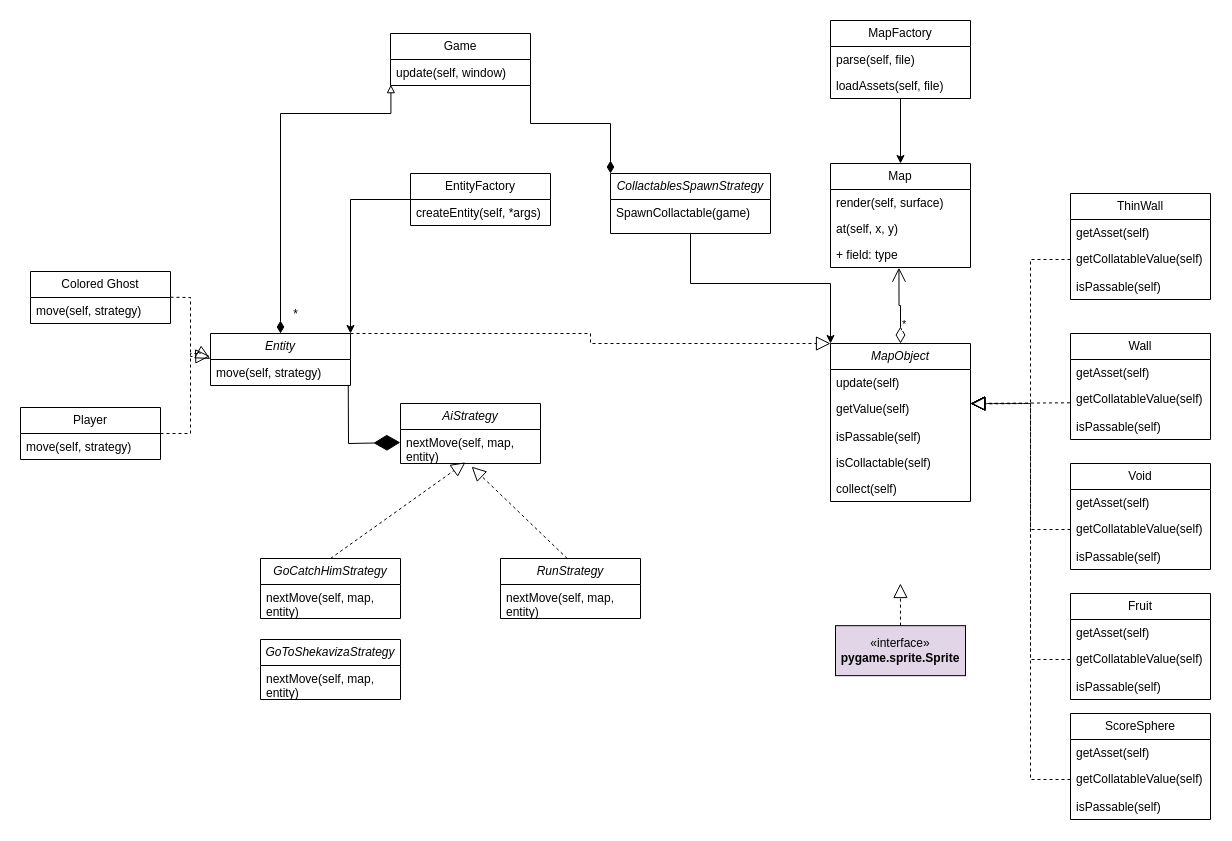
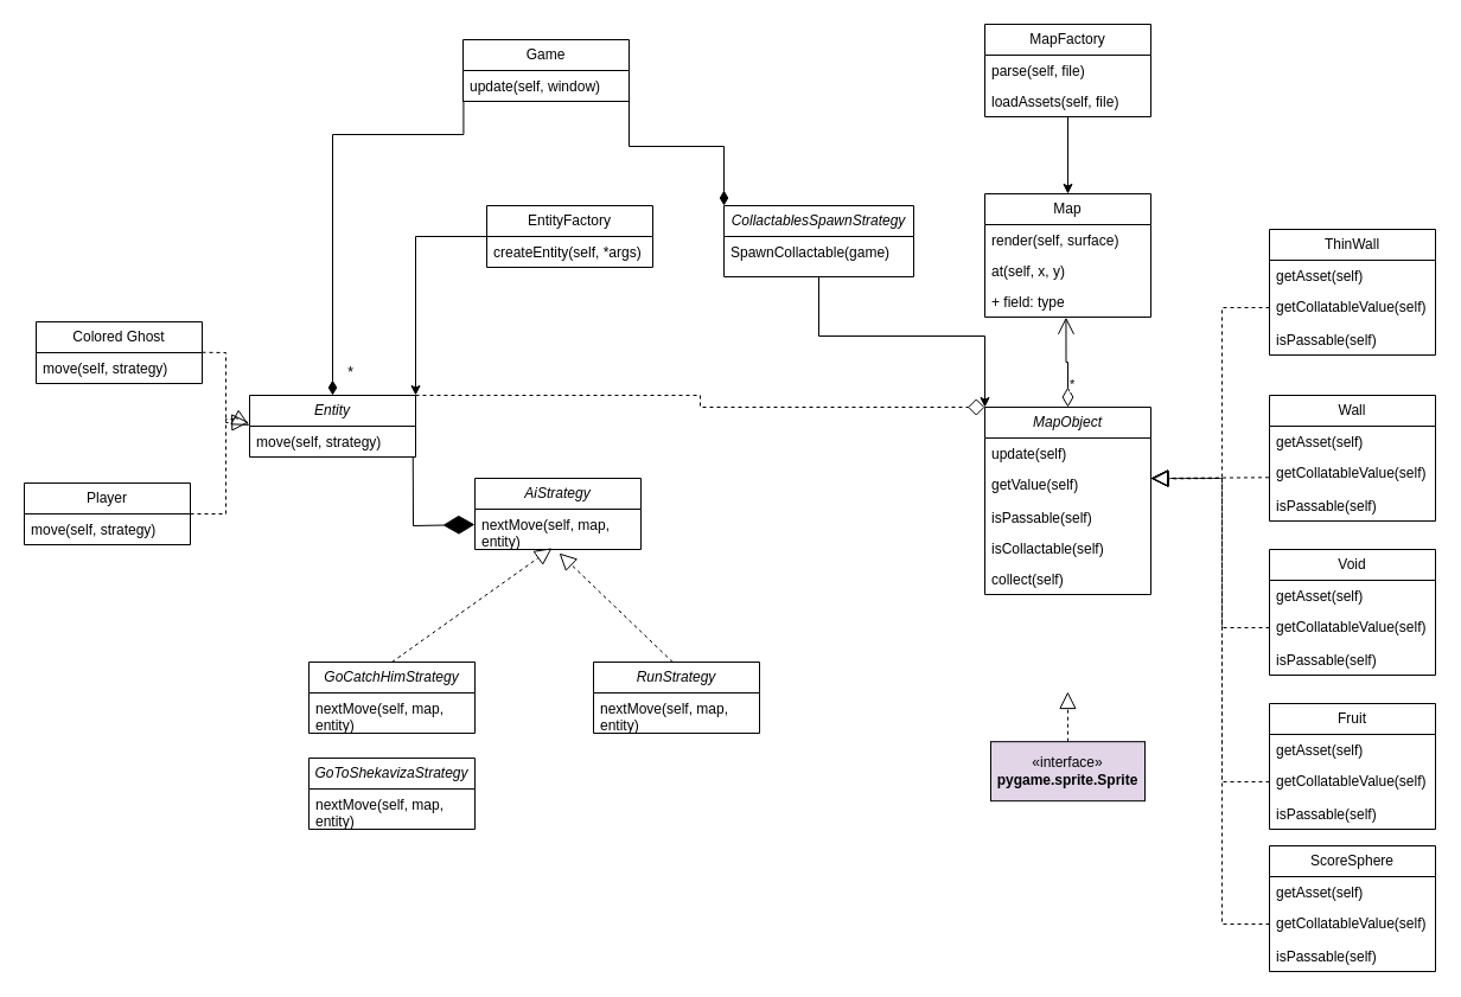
- <mxCell id="56" value="" style="html=1;startArrow=diamondThin;startFill=1;edgeStyle=elbowEdgeStyle;elbow=vertical;startSize=10;endArrow=block;endFill=0;rounded=0;entryX=0.003;entryY=0.969;entryDx=0;entryDy=0;entryPerimeter=0;" edge="1" parent="1" source="40" target="39"><mxGeometry width="160" relative="1" as="geometry"><mxPoint x="840" y="173" as="sourcePoint" /><mxPoint x="540" y="82" as="targetPoint" /><Array as="points"><mxPoint x="370" y="113" /></Array></mxGeometry></mxCell>
+ <mxCell id="56" value="" style="html=1;startArrow=diamondThin;startFill=1;edgeStyle=elbowEdgeStyle;elbow=vertical;startSize=10;endArrow=none;endFill=0;rounded=0;entryX=0.003;entryY=0.969;entryDx=0;entryDy=0;entryPerimeter=0;" edge="1" parent="1" source="40" target="39"><mxGeometry width="160" relative="1" as="geometry"><mxPoint x="840" y="173" as="sourcePoint" /><mxPoint x="540" y="82" as="targetPoint" /><Array as="points"><mxPoint x="370" y="113" /></Array></mxGeometry></mxCell>
- <mxCell id="59" value="" style="endArrow=block;dashed=1;endFill=0;endSize=12;html=1;rounded=0;entryX=0;entryY=0;entryDx=0;entryDy=0;exitX=1;exitY=0;exitDx=0;exitDy=0;" edge="1" parent="1" source="40" target="10"><mxGeometry width="160" relative="1" as="geometry"><mxPoint x="650" y="403" as="sourcePoint" /><mxPoint x="680" y="315" as="targetPoint" /><Array as="points"><mxPoint x="590" y="333" /><mxPoint x="590" y="343" /></Array></mxGeometry></mxCell>
+ <mxCell id="59" value="" style="endArrow=diamond;dashed=1;endFill=0;endSize=12;html=1;rounded=0;entryX=0;entryY=0;entryDx=0;entryDy=0;exitX=1;exitY=0;exitDx=0;exitDy=0;" edge="1" parent="1" source="40" target="10"><mxGeometry width="160" relative="1" as="geometry"><mxPoint x="650" y="403" as="sourcePoint" /><mxPoint x="680" y="315" as="targetPoint" /><Array as="points"><mxPoint x="590" y="333" /><mxPoint x="590" y="343" /></Array></mxGeometry></mxCell>
